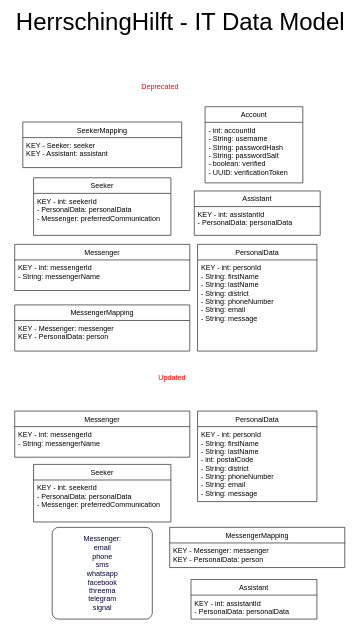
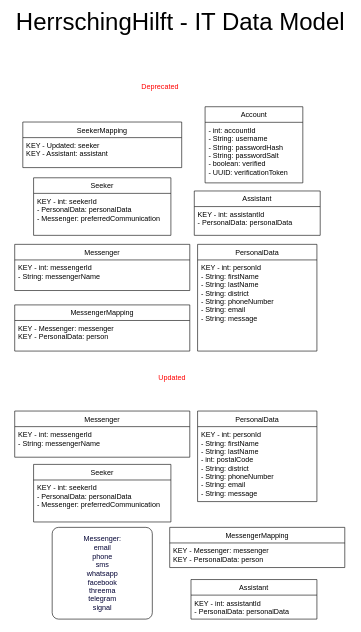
- <mxCell id="10" value="KEY - Seeker: seeker&#10;KEY - Assistant: assistant&#10;" style="text;strokeColor=none;fillColor=none;align=left;verticalAlign=top;spacingLeft=4;spacingRight=4;overflow=hidden;rotatable=0;points=[[0,0.5],[1,0.5]];portConstraint=eastwest;" vertex="1" parent="9"><mxGeometry y="26" width="265" height="50" as="geometry" /></mxCell>
+ <mxCell id="10" value="KEY - Updated: seeker&#10;KEY - Assistant: assistant&#10;" style="text;strokeColor=none;fillColor=none;align=left;verticalAlign=top;spacingLeft=4;spacingRight=4;overflow=hidden;rotatable=0;points=[[0,0.5],[1,0.5]];portConstraint=eastwest;" vertex="1" parent="9"><mxGeometry y="26" width="265" height="50" as="geometry" /></mxCell>
